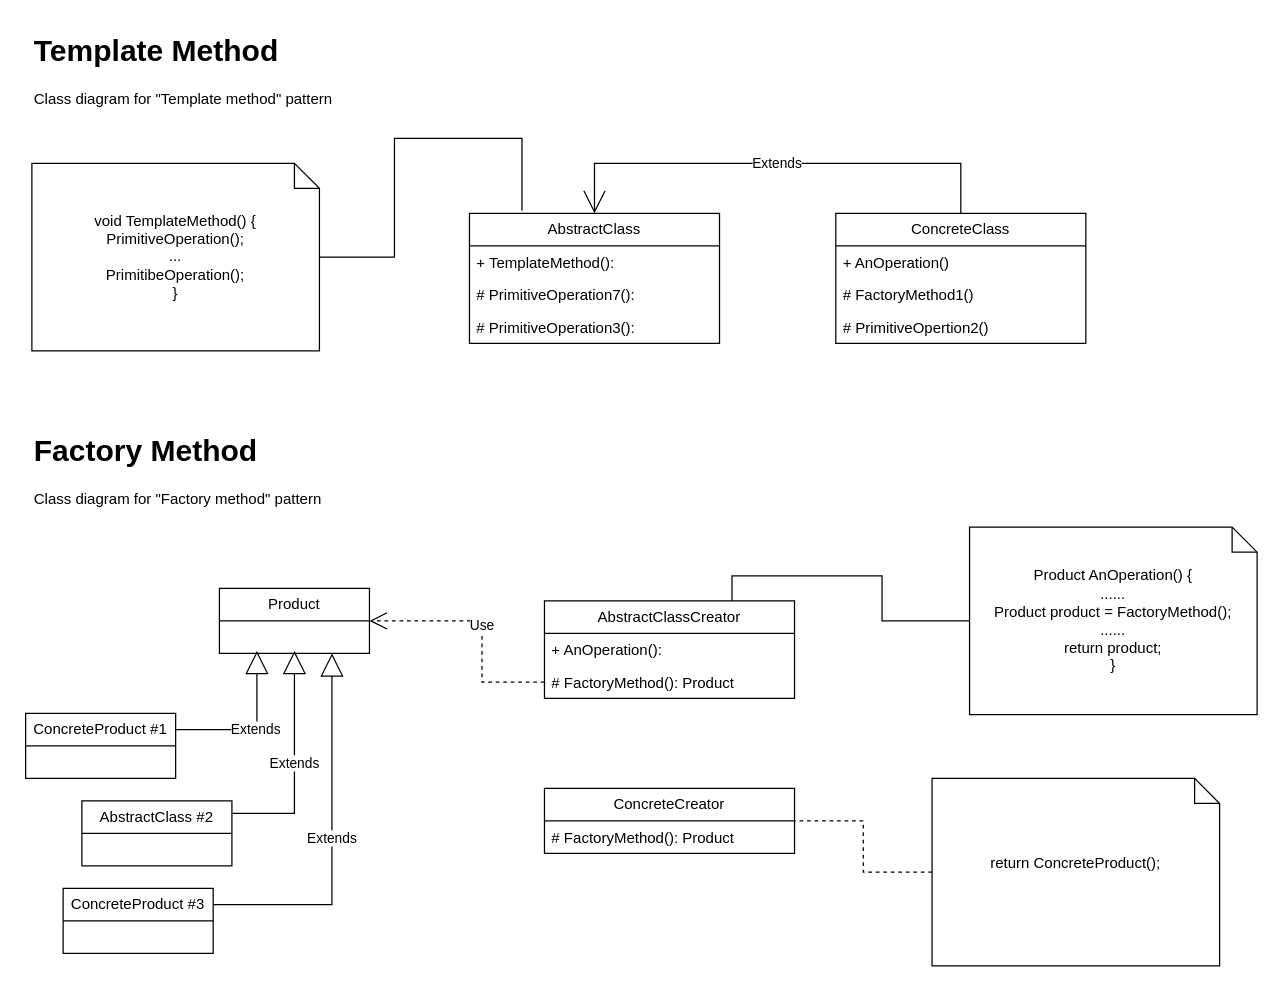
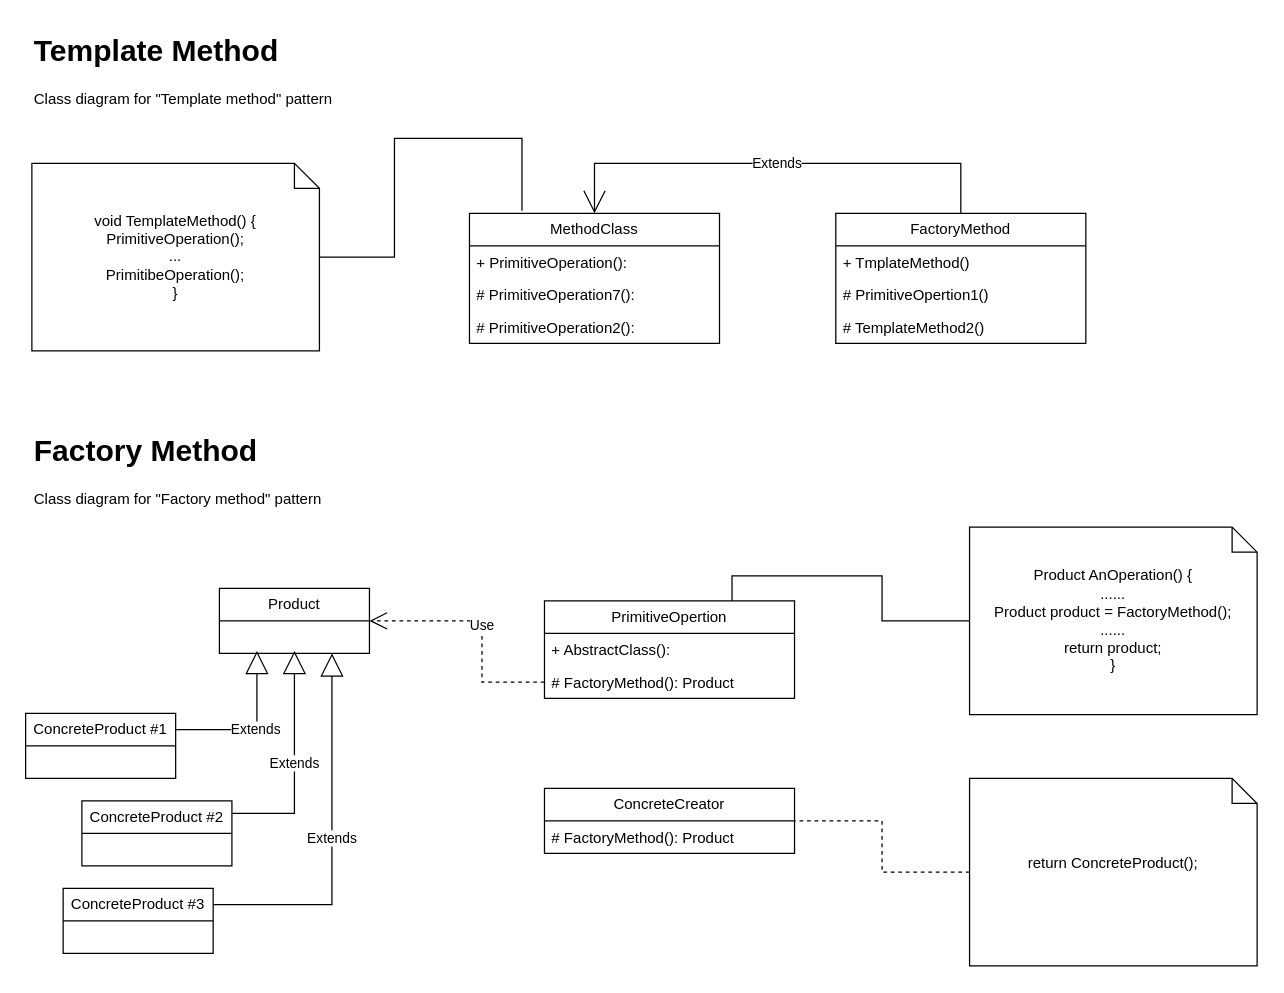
- <mxCell id="3" value="AbstractClass" style="swimlane;fontStyle=0;childLayout=stackLayout;horizontal=1;startSize=26;fillColor=none;horizontalStack=0;resizeParent=1;resizeParentMax=0;resizeLast=0;collapsible=1;marginBottom=0;whiteSpace=wrap;html=1;" parent="1" vertex="1"><mxGeometry x="375" y="170" width="200" height="104" as="geometry" /></mxCell>
+ <mxCell id="3" value="MethodClass" style="swimlane;fontStyle=0;childLayout=stackLayout;horizontal=1;startSize=26;fillColor=none;horizontalStack=0;resizeParent=1;resizeParentMax=0;resizeLast=0;collapsible=1;marginBottom=0;whiteSpace=wrap;html=1;" parent="1" vertex="1"><mxGeometry x="375" y="170" width="200" height="104" as="geometry" /></mxCell>
- <mxCell id="7" value="ConcreteClass" style="swimlane;fontStyle=0;childLayout=stackLayout;horizontal=1;startSize=26;fillColor=none;horizontalStack=0;resizeParent=1;resizeParentMax=0;resizeLast=0;collapsible=1;marginBottom=0;whiteSpace=wrap;html=1;" parent="1" vertex="1"><mxGeometry x="668" y="170" width="200" height="104" as="geometry" /></mxCell>
+ <mxCell id="7" value="FactoryMethod" style="swimlane;fontStyle=0;childLayout=stackLayout;horizontal=1;startSize=26;fillColor=none;horizontalStack=0;resizeParent=1;resizeParentMax=0;resizeLast=0;collapsible=1;marginBottom=0;whiteSpace=wrap;html=1;" parent="1" vertex="1"><mxGeometry x="668" y="170" width="200" height="104" as="geometry" /></mxCell>
- <mxCell id="4" value="+ TemplateMethod():&amp;nbsp;" style="text;strokeColor=none;fillColor=none;align=left;verticalAlign=top;spacingLeft=4;spacingRight=4;overflow=hidden;rotatable=0;points=[[0,0.5],[1,0.5]];portConstraint=eastwest;whiteSpace=wrap;html=1;" parent="3" vertex="1"><mxGeometry y="26" width="200" height="26" as="geometry" /></mxCell>
+ <mxCell id="4" value="+ PrimitiveOperation():&amp;nbsp;" style="text;strokeColor=none;fillColor=none;align=left;verticalAlign=top;spacingLeft=4;spacingRight=4;overflow=hidden;rotatable=0;points=[[0,0.5],[1,0.5]];portConstraint=eastwest;whiteSpace=wrap;html=1;" parent="3" vertex="1"><mxGeometry y="26" width="200" height="26" as="geometry" /></mxCell>
- <mxCell id="8" value="+ AnOperation()" style="text;strokeColor=none;fillColor=none;align=left;verticalAlign=top;spacingLeft=4;spacingRight=4;overflow=hidden;rotatable=0;points=[[0,0.5],[1,0.5]];portConstraint=eastwest;whiteSpace=wrap;html=1;" parent="7" vertex="1"><mxGeometry y="26" width="200" height="26" as="geometry" /></mxCell>
+ <mxCell id="8" value="+ TmplateMethod()" style="text;strokeColor=none;fillColor=none;align=left;verticalAlign=top;spacingLeft=4;spacingRight=4;overflow=hidden;rotatable=0;points=[[0,0.5],[1,0.5]];portConstraint=eastwest;whiteSpace=wrap;html=1;" parent="7" vertex="1"><mxGeometry y="26" width="200" height="26" as="geometry" /></mxCell>
- <mxCell id="9" value="# FactoryMethod1()" style="text;strokeColor=none;fillColor=none;align=left;verticalAlign=top;spacingLeft=4;spacingRight=4;overflow=hidden;rotatable=0;points=[[0,0.5],[1,0.5]];portConstraint=eastwest;whiteSpace=wrap;html=1;" parent="7" vertex="1"><mxGeometry y="52" width="200" height="26" as="geometry" /></mxCell>
+ <mxCell id="9" value="# PrimitiveOpertion1()" style="text;strokeColor=none;fillColor=none;align=left;verticalAlign=top;spacingLeft=4;spacingRight=4;overflow=hidden;rotatable=0;points=[[0,0.5],[1,0.5]];portConstraint=eastwest;whiteSpace=wrap;html=1;" parent="7" vertex="1"><mxGeometry y="52" width="200" height="26" as="geometry" /></mxCell>
- <mxCell id="6" value="# PrimitiveOperation3():" style="text;strokeColor=none;fillColor=none;align=left;verticalAlign=top;spacingLeft=4;spacingRight=4;overflow=hidden;rotatable=0;points=[[0,0.5],[1,0.5]];portConstraint=eastwest;whiteSpace=wrap;html=1;" parent="3" vertex="1"><mxGeometry y="78" width="200" height="26" as="geometry" /></mxCell>
+ <mxCell id="6" value="# PrimitiveOperation2():" style="text;strokeColor=none;fillColor=none;align=left;verticalAlign=top;spacingLeft=4;spacingRight=4;overflow=hidden;rotatable=0;points=[[0,0.5],[1,0.5]];portConstraint=eastwest;whiteSpace=wrap;html=1;" parent="3" vertex="1"><mxGeometry y="78" width="200" height="26" as="geometry" /></mxCell>
- <mxCell id="10" value="# PrimitiveOpertion2()" style="text;strokeColor=none;fillColor=none;align=left;verticalAlign=top;spacingLeft=4;spacingRight=4;overflow=hidden;rotatable=0;points=[[0,0.5],[1,0.5]];portConstraint=eastwest;whiteSpace=wrap;html=1;" parent="7" vertex="1"><mxGeometry y="78" width="200" height="26" as="geometry" /></mxCell>
+ <mxCell id="10" value="# TemplateMethod2()" style="text;strokeColor=none;fillColor=none;align=left;verticalAlign=top;spacingLeft=4;spacingRight=4;overflow=hidden;rotatable=0;points=[[0,0.5],[1,0.5]];portConstraint=eastwest;whiteSpace=wrap;html=1;" parent="7" vertex="1"><mxGeometry y="78" width="200" height="26" as="geometry" /></mxCell>
- <mxCell id="15" value="AbstractClassCreator" style="swimlane;fontStyle=0;childLayout=stackLayout;horizontal=1;startSize=26;fillColor=none;horizontalStack=0;resizeParent=1;resizeParentMax=0;resizeLast=0;collapsible=1;marginBottom=0;whiteSpace=wrap;html=1;" parent="1" vertex="1"><mxGeometry x="435" y="480" width="200" height="78" as="geometry" /></mxCell>
+ <mxCell id="15" value="PrimitiveOpertion" style="swimlane;fontStyle=0;childLayout=stackLayout;horizontal=1;startSize=26;fillColor=none;horizontalStack=0;resizeParent=1;resizeParentMax=0;resizeLast=0;collapsible=1;marginBottom=0;whiteSpace=wrap;html=1;" parent="1" vertex="1"><mxGeometry x="435" y="480" width="200" height="78" as="geometry" /></mxCell>
- <mxCell id="16" value="+ AnOperation():&amp;nbsp;" style="text;strokeColor=none;fillColor=none;align=left;verticalAlign=top;spacingLeft=4;spacingRight=4;overflow=hidden;rotatable=0;points=[[0,0.5],[1,0.5]];portConstraint=eastwest;whiteSpace=wrap;html=1;" parent="15" vertex="1"><mxGeometry y="26" width="200" height="26" as="geometry" /></mxCell>
+ <mxCell id="16" value="+ AbstractClass():&amp;nbsp;" style="text;strokeColor=none;fillColor=none;align=left;verticalAlign=top;spacingLeft=4;spacingRight=4;overflow=hidden;rotatable=0;points=[[0,0.5],[1,0.5]];portConstraint=eastwest;whiteSpace=wrap;html=1;" parent="15" vertex="1"><mxGeometry y="26" width="200" height="26" as="geometry" /></mxCell>
- <mxCell id="25" value="AbstractClass #2" style="swimlane;fontStyle=0;childLayout=stackLayout;horizontal=1;startSize=26;fillColor=none;horizontalStack=0;resizeParent=1;resizeParentMax=0;resizeLast=0;collapsible=1;marginBottom=0;whiteSpace=wrap;html=1;" parent="1" vertex="1"><mxGeometry x="65" y="640" width="120" height="52" as="geometry" /></mxCell>
+ <mxCell id="25" value="ConcreteProduct #2" style="swimlane;fontStyle=0;childLayout=stackLayout;horizontal=1;startSize=26;fillColor=none;horizontalStack=0;resizeParent=1;resizeParentMax=0;resizeLast=0;collapsible=1;marginBottom=0;whiteSpace=wrap;html=1;" parent="1" vertex="1"><mxGeometry x="65" y="640" width="120" height="52" as="geometry" /></mxCell>
- <mxCell id="31" value="&lt;div&gt;&lt;div&gt;return ConcreteProduct();&lt;/div&gt;&lt;div&gt;&lt;br&gt;&lt;/div&gt;&lt;/div&gt;" style="shape=note;size=20;whiteSpace=wrap;html=1;" parent="1" vertex="1"><mxGeometry x="745" y="622" width="230" height="150" as="geometry" /></mxCell>
+ <mxCell id="31" value="&lt;div&gt;&lt;div&gt;return ConcreteProduct();&lt;/div&gt;&lt;div&gt;&lt;br&gt;&lt;/div&gt;&lt;/div&gt;" style="shape=note;size=20;whiteSpace=wrap;html=1;" parent="1" vertex="1"><mxGeometry x="775" y="622" width="230" height="150" as="geometry" /></mxCell>
